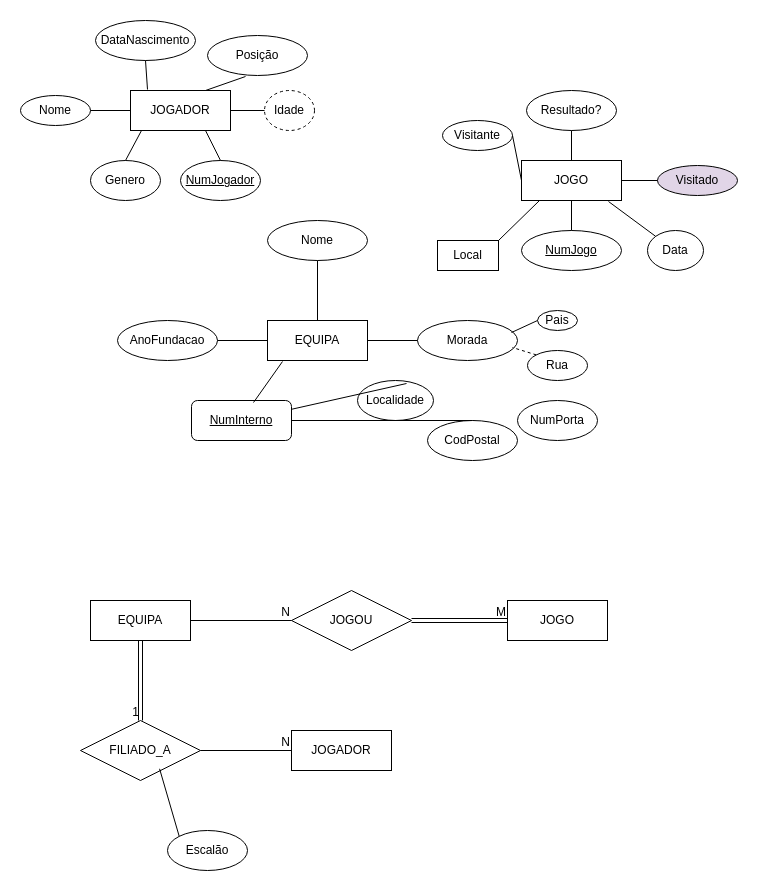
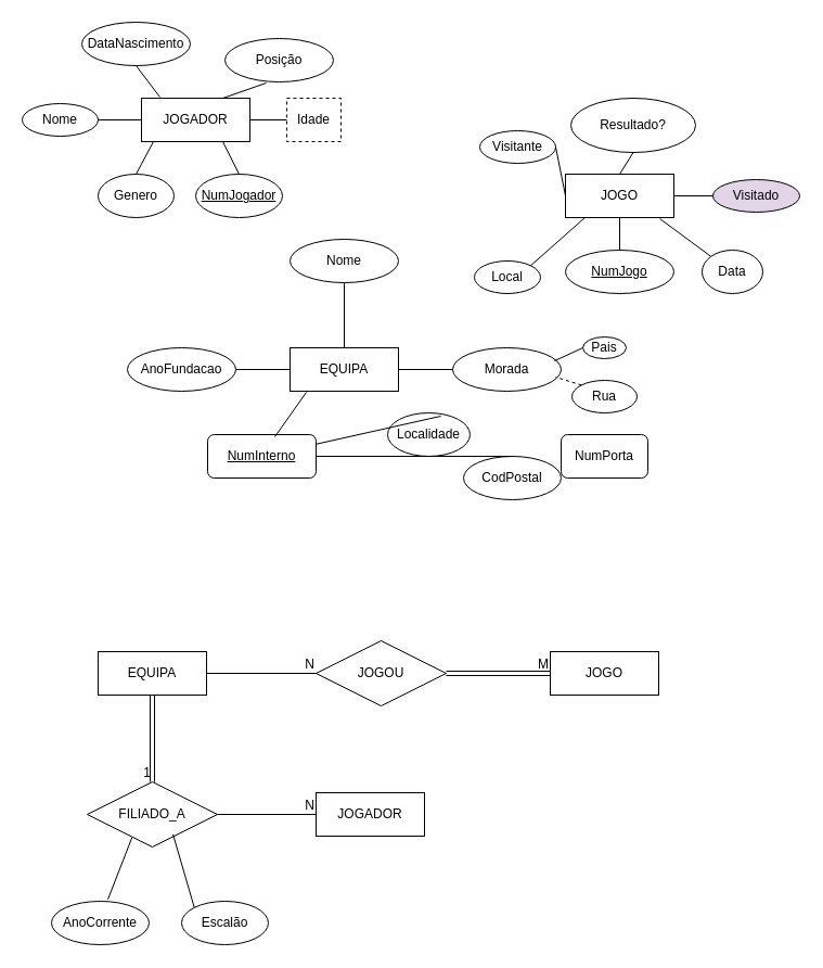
- <mxCell id="20" value="DataNascimento" style="ellipse;whiteSpace=wrap;html=1;align=center;" parent="1" vertex="1"><mxGeometry x="95" y="20" width="100" height="40" as="geometry" /></mxCell>
+ <mxCell id="20" value="DataNascimento" style="ellipse;whiteSpace=wrap;html=1;align=center;" parent="1" vertex="1"><mxGeometry x="75" y="20" width="100" height="40" as="geometry" /></mxCell>
- <mxCell id="21" value="Idade" style="ellipse;whiteSpace=wrap;html=1;align=center;dashed=1;" parent="1" vertex="1"><mxGeometry x="264" y="90" width="50" height="40" as="geometry" /></mxCell>
+ <mxCell id="21" value="Idade" style="whiteSpace=wrap;html=1;align=center;dashed=1;rounded=0;" parent="1" vertex="1"><mxGeometry x="264" y="90" width="50" height="40" as="geometry" /></mxCell>
- <mxCell id="26" value="Resultado?" style="ellipse;whiteSpace=wrap;html=1;align=center;" parent="1" vertex="1"><mxGeometry x="526" y="90" width="90" height="40" as="geometry" /></mxCell>
+ <mxCell id="26" value="Resultado?" style="ellipse;whiteSpace=wrap;html=1;align=center;" parent="1" vertex="1"><mxGeometry x="526" y="90" width="115" height="50" as="geometry" /></mxCell>
- <mxCell id="24" value="Local" style="whiteSpace=wrap;html=1;align=center;rounded=0;" parent="1" vertex="1"><mxGeometry x="437" y="240" width="61" height="30" as="geometry" /></mxCell>
+ <mxCell id="24" value="Local" style="ellipse;whiteSpace=wrap;html=1;align=center;" parent="1" vertex="1"><mxGeometry x="437" y="240" width="61" height="30" as="geometry" /></mxCell>
- <mxCell id="17" value="NumPorta" style="ellipse;whiteSpace=wrap;html=1;align=center;" parent="1" vertex="1"><mxGeometry x="517" y="400" width="80" height="40" as="geometry" /></mxCell>
+ <mxCell id="17" value="NumPorta" style="whiteSpace=wrap;html=1;align=center;rounded=1;" parent="1" vertex="1"><mxGeometry x="517" y="400" width="80" height="40" as="geometry" /></mxCell>
+ <mxCell id="53" value="" style="endArrow=none;html=1;rounded=0;exitX=0.578;exitY=-0.042;exitDx=0;exitDy=0;exitPerimeter=0;entryX=0.343;entryY=0.858;entryDx=0;entryDy=0;entryPerimeter=0;" edge="1" parent="1" source="52" target="49"><mxGeometry relative="1" as="geometry"><mxPoint x="377" y="790" as="sourcePoint" /><mxPoint x="537" y="790" as="targetPoint" /></mxGeometry></mxCell>
+ <mxCell id="52" value="AnoCorrente" style="ellipse;whiteSpace=wrap;html=1;align=center;" vertex="1" parent="1"><mxGeometry x="47" y="830" width="90" height="40" as="geometry" /></mxCell>
